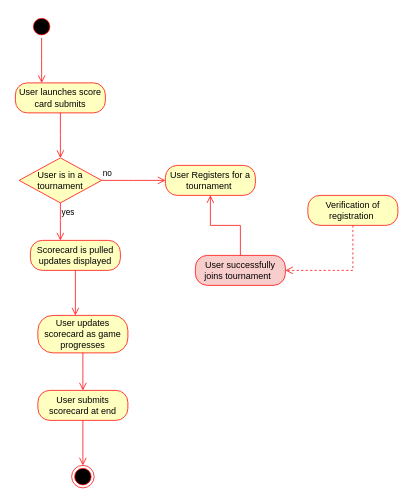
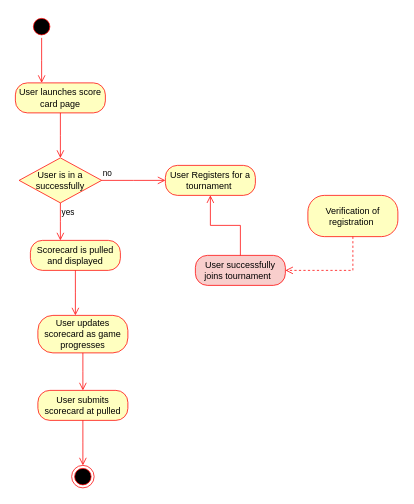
- <mxCell id="4" value="User launches score card submits" style="rounded=1;whiteSpace=wrap;html=1;arcSize=40;fontColor=#000000;fillColor=#ffffc0;strokeColor=#ff0000;" vertex="1" parent="1"><mxGeometry x="20" y="110" width="120" height="40" as="geometry" /></mxCell>
+ <mxCell id="4" value="User launches score card page" style="rounded=1;whiteSpace=wrap;html=1;arcSize=40;fontColor=#000000;fillColor=#ffffc0;strokeColor=#ff0000;" vertex="1" parent="1"><mxGeometry x="20" y="110" width="120" height="40" as="geometry" /></mxCell>
- <mxCell id="6" value="User is in a tournament" style="rhombus;whiteSpace=wrap;html=1;fillColor=#ffffc0;strokeColor=#ff0000;" vertex="1" parent="1"><mxGeometry x="25" y="210" width="110" height="60" as="geometry" /></mxCell>
+ <mxCell id="6" value="User is in a successfully" style="rhombus;whiteSpace=wrap;html=1;fillColor=#ffffc0;strokeColor=#ff0000;" vertex="1" parent="1"><mxGeometry x="25" y="210" width="110" height="60" as="geometry" /></mxCell>
- <mxCell id="12" value="Verification of registration&amp;nbsp;" style="rounded=1;whiteSpace=wrap;html=1;arcSize=40;fontColor=#000000;fillColor=#ffffc0;strokeColor=#ff0000;" vertex="1" parent="1"><mxGeometry x="410" y="260" width="120" height="40" as="geometry" /></mxCell>
+ <mxCell id="12" value="Verification of registration&amp;nbsp;" style="rounded=1;whiteSpace=wrap;html=1;arcSize=40;fontColor=#000000;fillColor=#ffffc0;strokeColor=#ff0000;" vertex="1" parent="1"><mxGeometry x="410" y="260" width="120" height="55" as="geometry" /></mxCell>
- <mxCell id="9" value="Scorecard is pulled updates displayed" style="rounded=1;whiteSpace=wrap;html=1;arcSize=40;fontColor=#000000;fillColor=#ffffc0;strokeColor=#ff0000;" vertex="1" parent="1"><mxGeometry x="40" y="320" width="120" height="40" as="geometry" /></mxCell>
+ <mxCell id="9" value="Scorecard is pulled and displayed" style="rounded=1;whiteSpace=wrap;html=1;arcSize=40;fontColor=#000000;fillColor=#ffffc0;strokeColor=#ff0000;" vertex="1" parent="1"><mxGeometry x="40" y="320" width="120" height="40" as="geometry" /></mxCell>
- <mxCell id="18" value="User submits scorecard at end" style="rounded=1;whiteSpace=wrap;html=1;arcSize=40;fontColor=#000000;fillColor=#ffffc0;strokeColor=#ff0000;" vertex="1" parent="1"><mxGeometry x="50" y="520" width="120" height="40" as="geometry" /></mxCell>
+ <mxCell id="18" value="User submits scorecard at pulled" style="rounded=1;whiteSpace=wrap;html=1;arcSize=40;fontColor=#000000;fillColor=#ffffc0;strokeColor=#ff0000;" vertex="1" parent="1"><mxGeometry x="50" y="520" width="120" height="40" as="geometry" /></mxCell>
